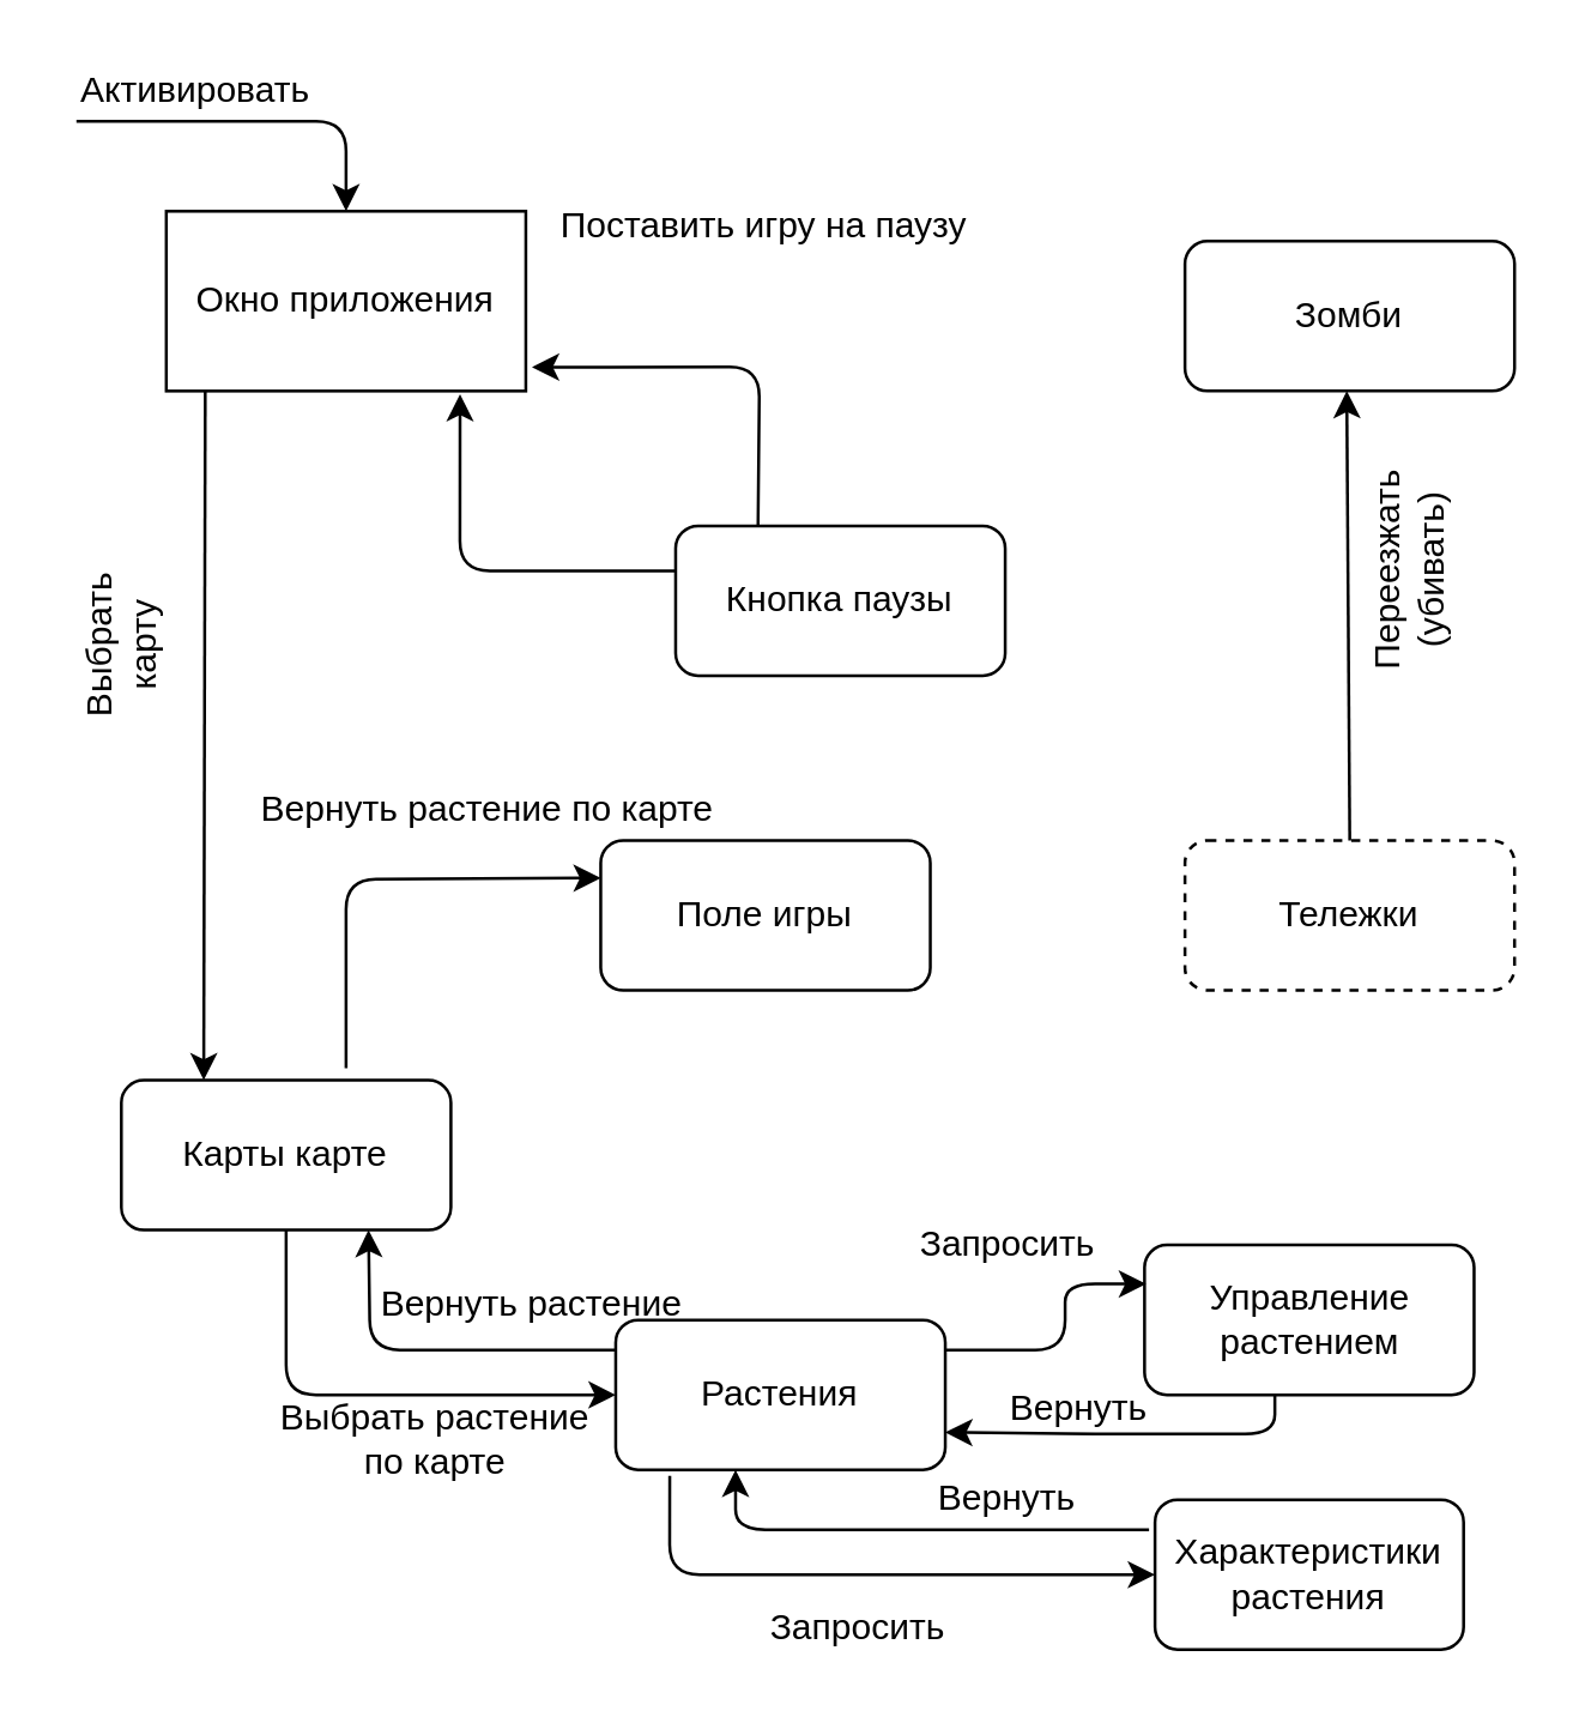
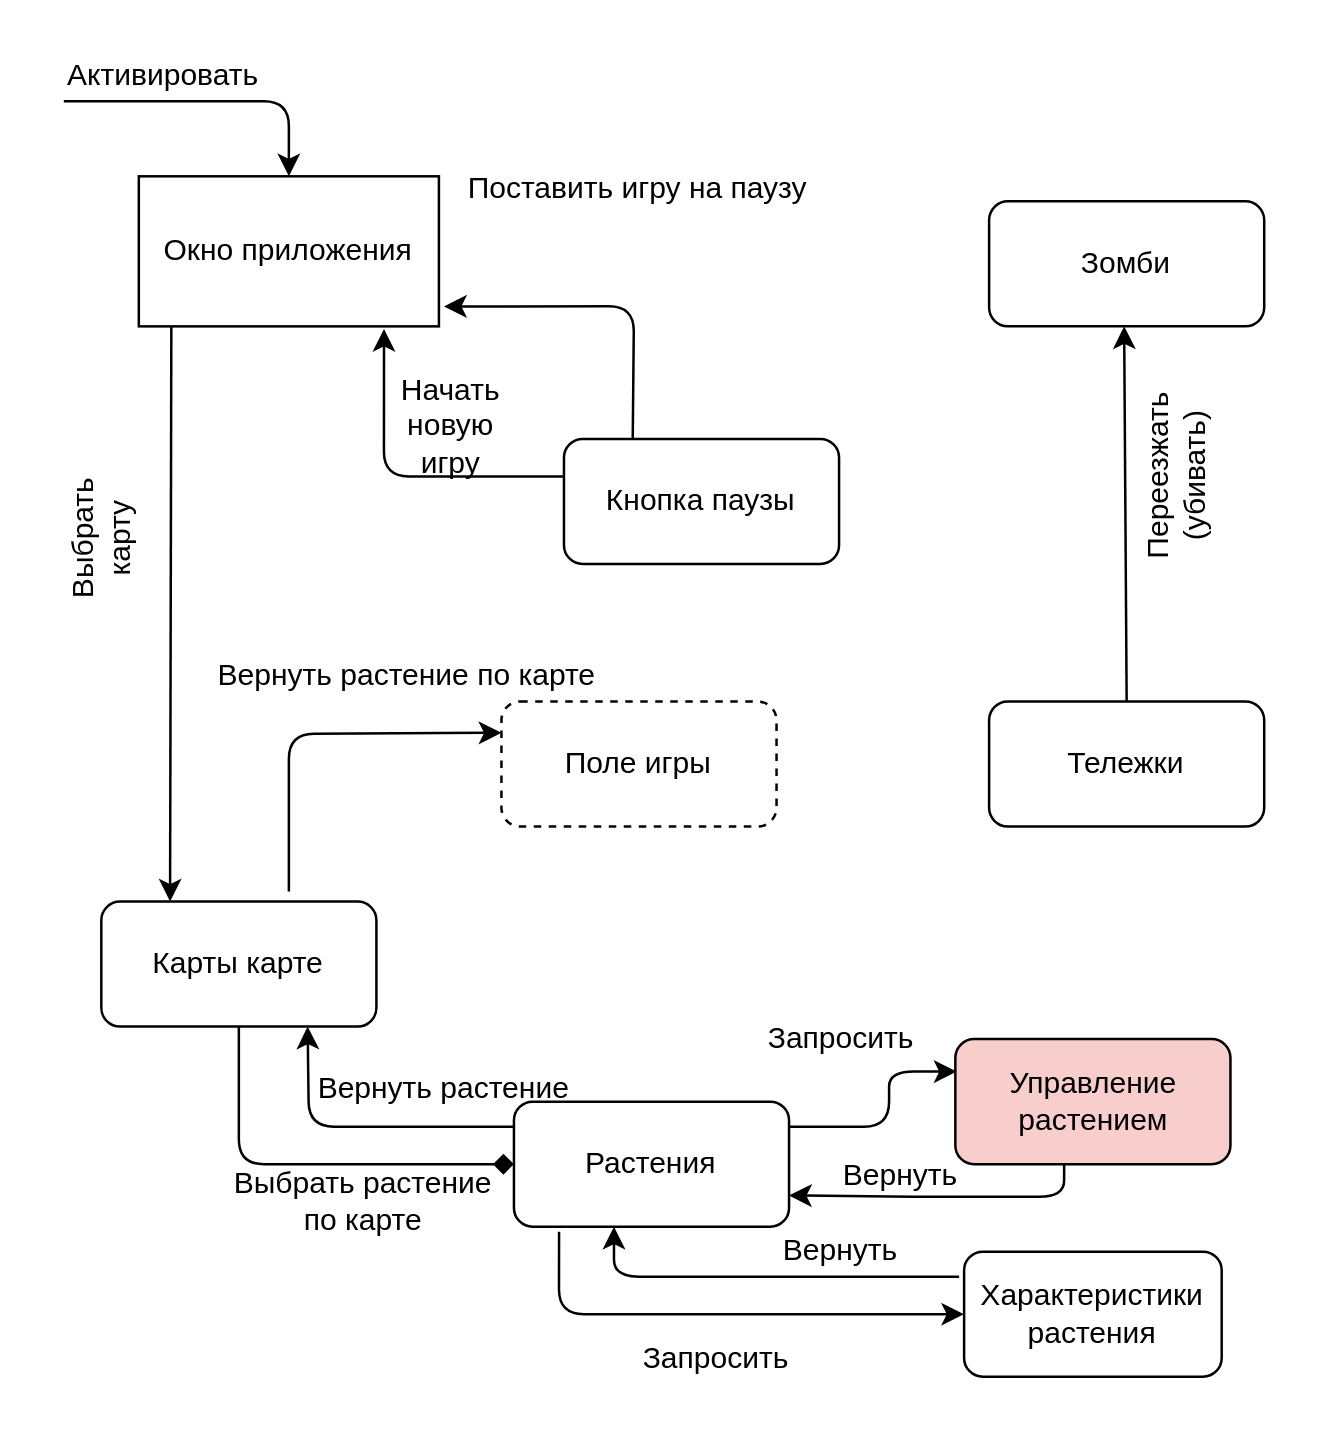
+ <mxCell id="24" value="Начать новую игру" style="text;html=1;strokeColor=none;fillColor=none;align=center;verticalAlign=middle;whiteSpace=wrap;rounded=0;" vertex="1" parent="1"><mxGeometry x="160" y="160" width="40" height="20" as="geometry" /></mxCell>
- <mxCell id="21" value="Поле игры" style="rounded=1;whiteSpace=wrap;html=1;" vertex="1" parent="1"><mxGeometry x="200" y="280" width="110" height="50" as="geometry" /></mxCell>
+ <mxCell id="21" value="Поле игры" style="rounded=1;whiteSpace=wrap;html=1;dashed=1;" vertex="1" parent="1"><mxGeometry x="200" y="280" width="110" height="50" as="geometry" /></mxCell>
- <mxCell id="8" value="Тележки" style="rounded=1;whiteSpace=wrap;html=1;dashed=1;" vertex="1" parent="1"><mxGeometry x="395" y="280" width="110" height="50" as="geometry" /></mxCell>
+ <mxCell id="8" value="Тележки" style="rounded=1;whiteSpace=wrap;html=1;" vertex="1" parent="1"><mxGeometry x="395" y="280" width="110" height="50" as="geometry" /></mxCell>
- <mxCell id="20" value="Управление&lt;br&gt;растением&lt;br&gt;" style="rounded=1;whiteSpace=wrap;html=1;" vertex="1" parent="1"><mxGeometry x="381.5" y="415" width="110" height="50" as="geometry" /></mxCell>
+ <mxCell id="20" value="Управление&lt;br&gt;растением&lt;br&gt;" style="rounded=1;whiteSpace=wrap;html=1;fillColor=#f8cecc;" vertex="1" parent="1"><mxGeometry x="381.5" y="415" width="110" height="50" as="geometry" /></mxCell>
- <mxCell id="13" value="" style="endArrow=classic;html=1;exitX=0.5;exitY=1;exitDx=0;exitDy=0;entryX=0;entryY=0.5;entryDx=0;entryDy=0;" edge="1" parent="1" source="6" target="5"><mxGeometry width="50" height="50" relative="1" as="geometry"><mxPoint x="145" y="282" as="sourcePoint" /><mxPoint x="145" y="200" as="targetPoint" /><Array as="points"><mxPoint x="95" y="465" /></Array></mxGeometry></mxCell>
+ <mxCell id="13" value="" style="endArrow=diamond;html=1;exitX=0.5;exitY=1;exitDx=0;exitDy=0;entryX=0;entryY=0.5;entryDx=0;entryDy=0;" edge="1" parent="1" source="6" target="5"><mxGeometry width="50" height="50" relative="1" as="geometry"><mxPoint x="145" y="282" as="sourcePoint" /><mxPoint x="145" y="200" as="targetPoint" /><Array as="points"><mxPoint x="95" y="465" /></Array></mxGeometry></mxCell>
